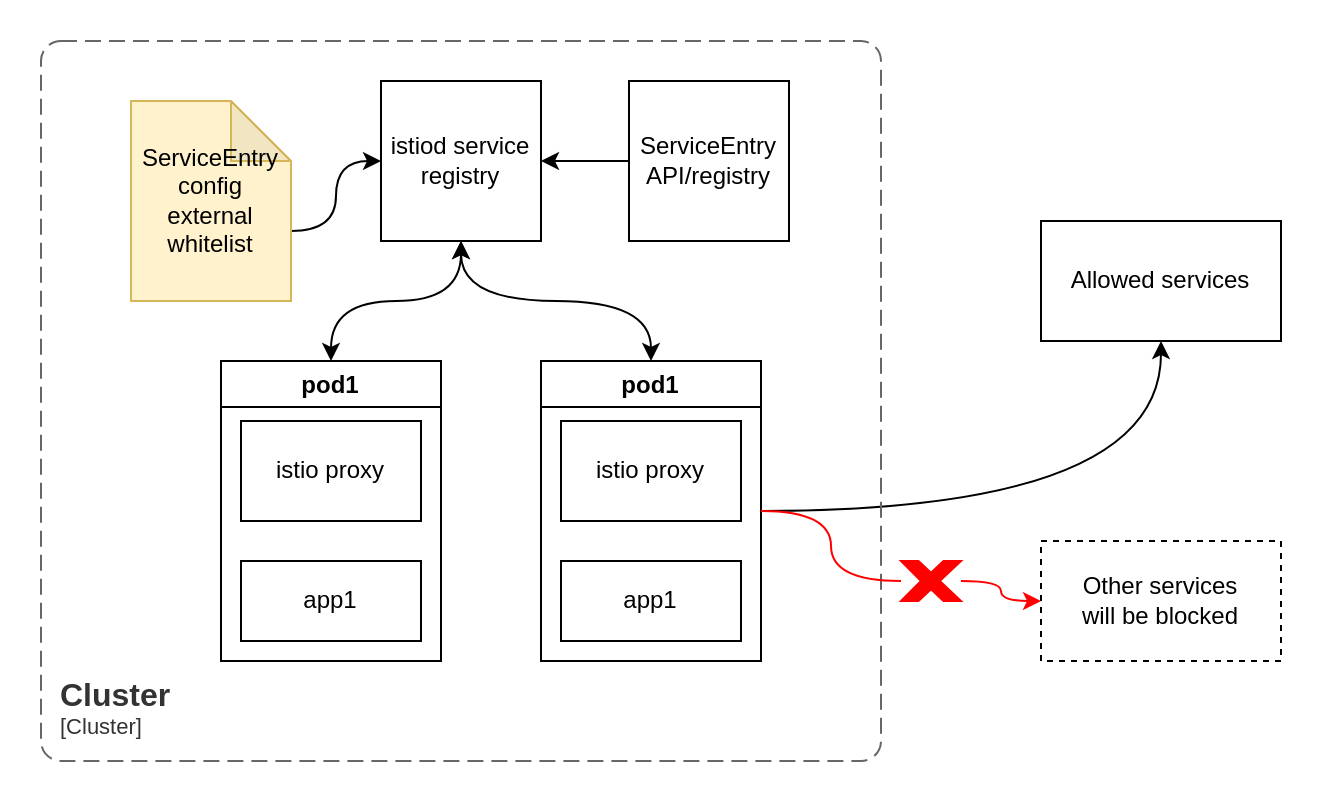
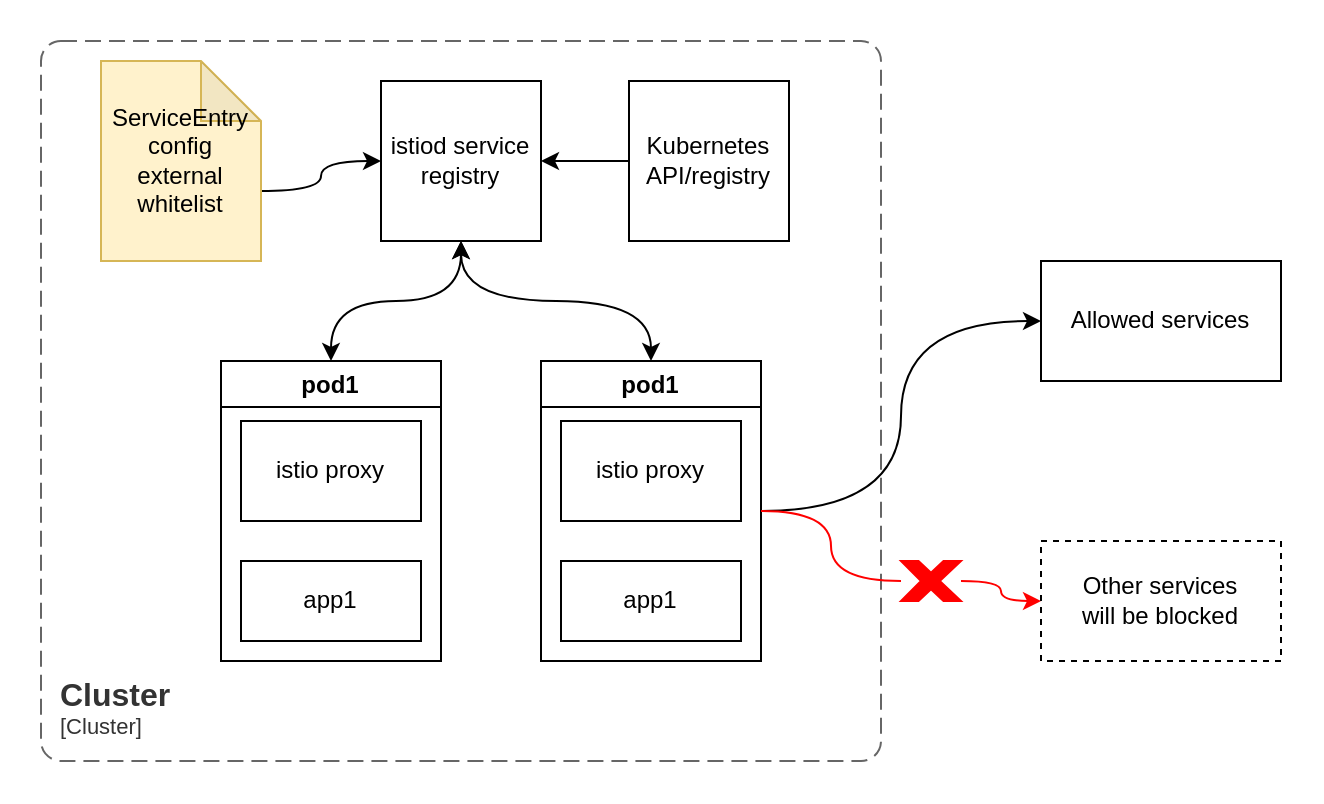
- <mxCell id="8" value="ServiceEntry API/registry" style="whiteSpace=wrap;html=1;aspect=fixed;" parent="1" vertex="1"><mxGeometry x="314" y="40" width="80" height="80" as="geometry" /></mxCell>
+ <mxCell id="8" value="Kubernetes API/registry" style="whiteSpace=wrap;html=1;aspect=fixed;" parent="1" vertex="1"><mxGeometry x="314" y="40" width="80" height="80" as="geometry" /></mxCell>
- <mxCell id="3" value="ServiceEntry&lt;br&gt;config external whitelist" style="shape=note;whiteSpace=wrap;html=1;backgroundOutline=1;darkOpacity=0.05;fillColor=#fff2cc;strokeColor=#d6b656;" parent="1" vertex="1"><mxGeometry x="65" y="50" width="80" height="100" as="geometry" /></mxCell>
+ <mxCell id="3" value="ServiceEntry&lt;br&gt;config external whitelist" style="shape=note;whiteSpace=wrap;html=1;backgroundOutline=1;darkOpacity=0.05;fillColor=#fff2cc;strokeColor=#d6b656;" parent="1" vertex="1"><mxGeometry x="50" y="30" width="80" height="100" as="geometry" /></mxCell>
- <mxCell id="18" value="Allowed services" style="rounded=0;whiteSpace=wrap;html=1;" vertex="1" parent="1"><mxGeometry x="520" y="110" width="120" height="60" as="geometry" /></mxCell>
+ <mxCell id="18" value="Allowed services" style="rounded=0;whiteSpace=wrap;html=1;" vertex="1" parent="1"><mxGeometry x="520" y="130" width="120" height="60" as="geometry" /></mxCell>
